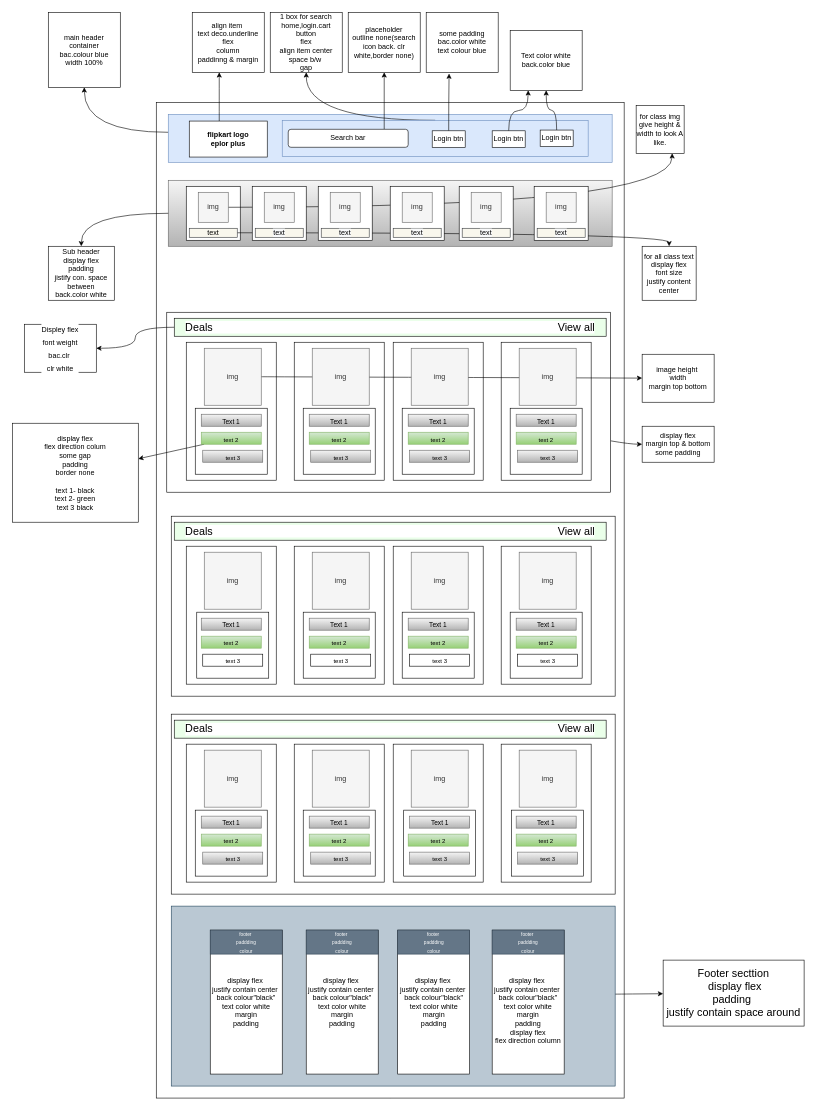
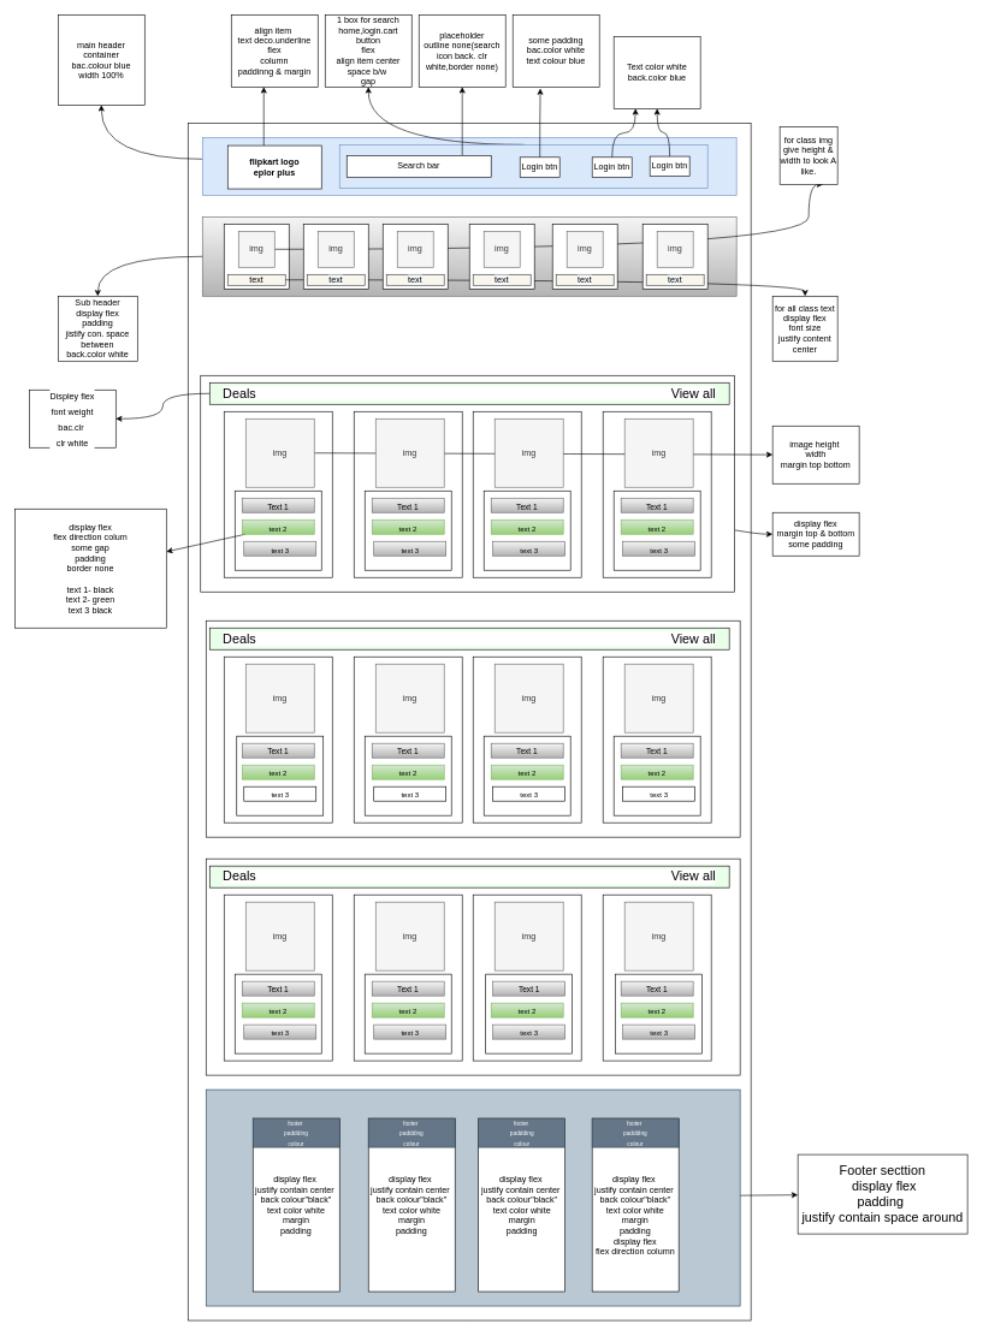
- <mxCell id="52" value="for class img&lt;br&gt;give height &amp;amp; width to look A like." style="whiteSpace=wrap;html=1;aspect=fixed;fontSize=12;rounded=0;" parent="1" vertex="1"><mxGeometry x="1060" y="175" width="80" height="80" as="geometry" /></mxCell>
+ <mxCell id="52" value="for class img&lt;br&gt;give height &amp;amp; width to look A like." style="whiteSpace=wrap;html=1;aspect=fixed;fontSize=12;rounded=0;" parent="1" vertex="1"><mxGeometry x="1080" y="175" width="80" height="80" as="geometry" /></mxCell>
- <mxCell id="16" value="Search bar" style="whiteSpace=wrap;html=1;rounded=1;" parent="1" vertex="1"><mxGeometry x="480" y="215" width="200" height="30" as="geometry" /></mxCell>
+ <mxCell id="16" value="Search bar" style="rounded=0;whiteSpace=wrap;html=1;" parent="1" vertex="1"><mxGeometry x="480" y="215" width="200" height="30" as="geometry" /></mxCell>
